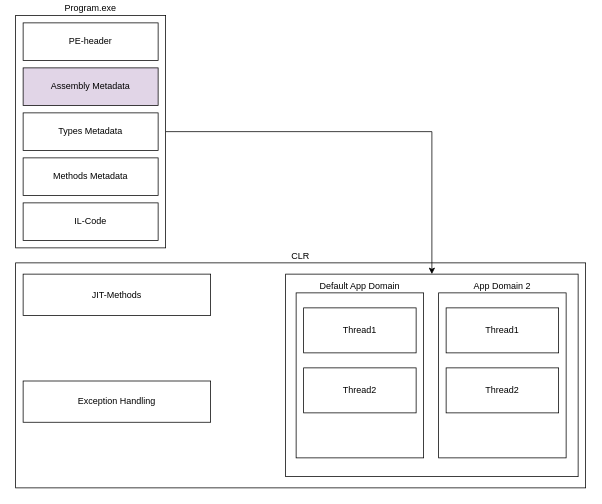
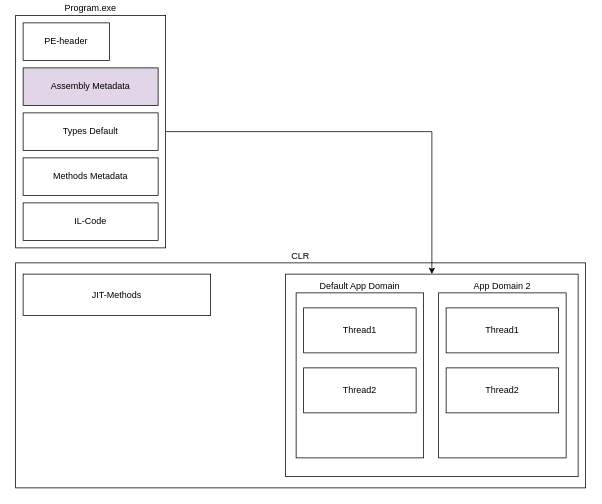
- <mxCell id="5" value="PE-header" style="rounded=0;whiteSpace=wrap;html=1;" vertex="1" parent="1"><mxGeometry x="30" y="30" width="180" height="50" as="geometry" /></mxCell>
+ <mxCell id="5" value="PE-header" style="rounded=0;whiteSpace=wrap;html=1;" vertex="1" parent="1"><mxGeometry x="30" y="30" width="115" height="50" as="geometry" /></mxCell>
- <mxCell id="7" value="Types Metadata" style="rounded=0;whiteSpace=wrap;html=1;" vertex="1" parent="1"><mxGeometry x="30" y="150" width="180" height="50" as="geometry" /></mxCell>
+ <mxCell id="7" value="Types Default" style="rounded=0;whiteSpace=wrap;html=1;" vertex="1" parent="1"><mxGeometry x="30" y="150" width="180" height="50" as="geometry" /></mxCell>
- <mxCell id="18" value="Exception Handling&lt;br&gt;" style="rounded=0;whiteSpace=wrap;html=1;" vertex="1" parent="1"><mxGeometry x="30" y="507.5" width="250" height="55" as="geometry" /></mxCell>
